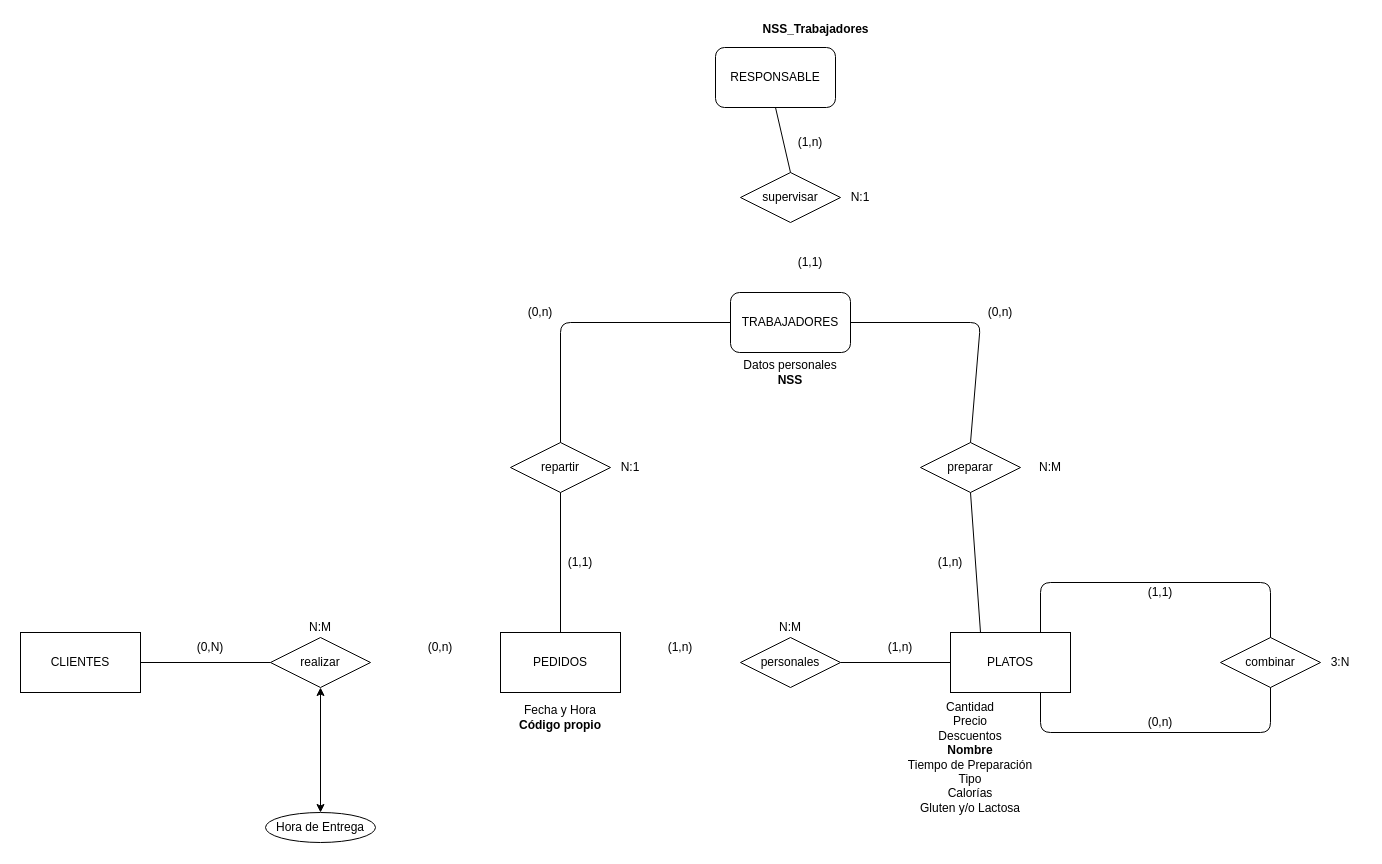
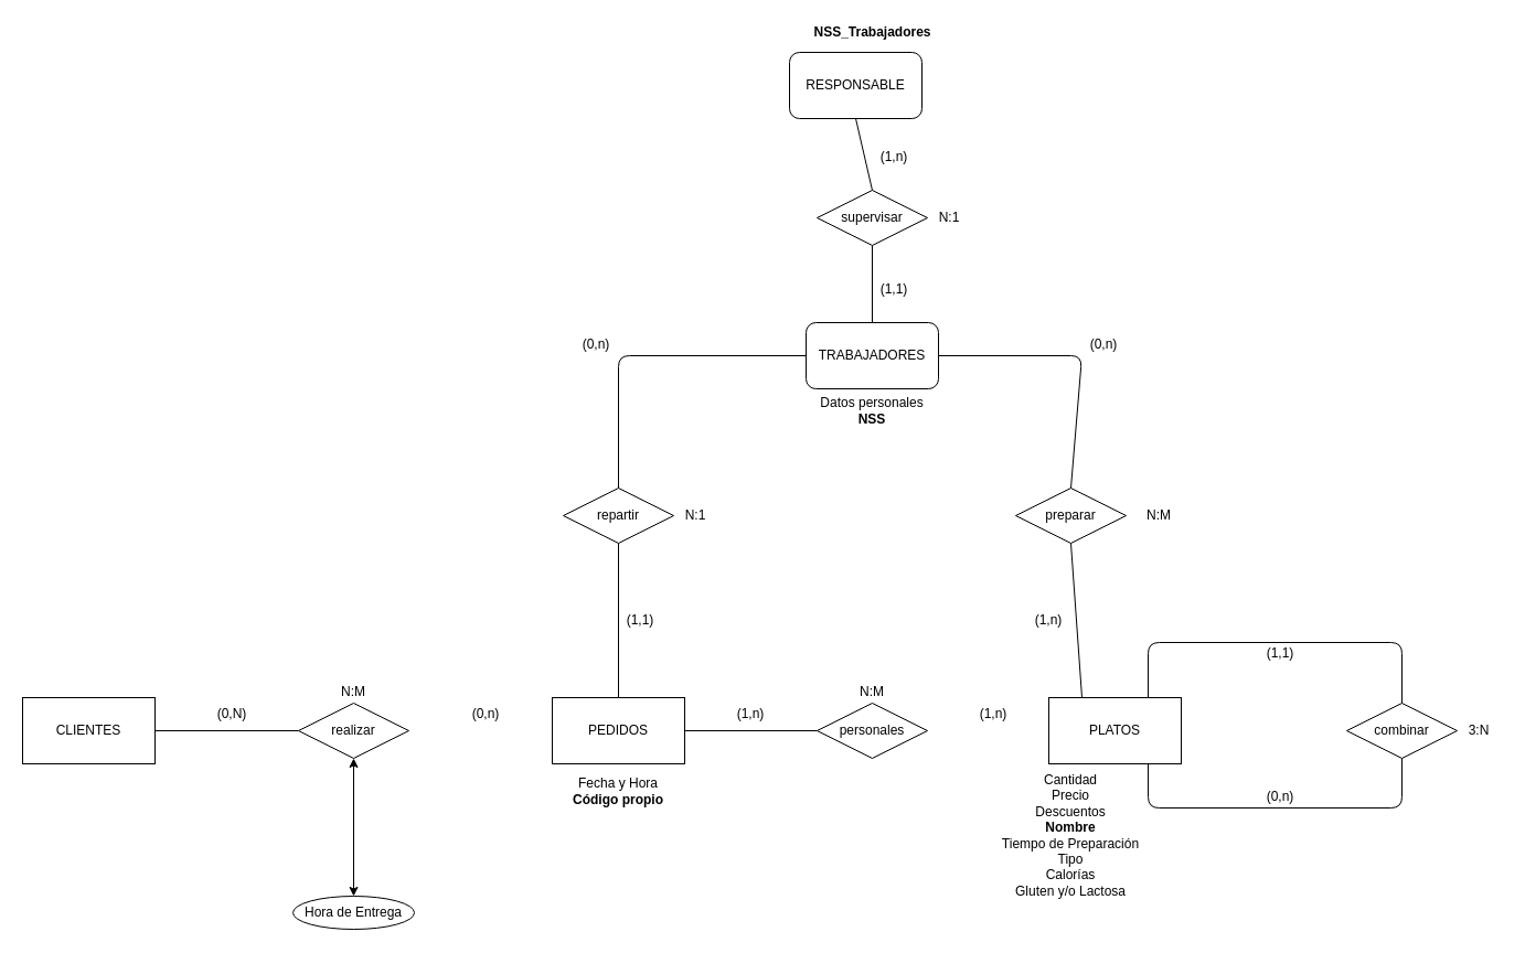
- <mxCell id="45" value="&lt;b&gt;NSS_Trabajadores&lt;/b&gt;" style="text;html=1;align=center;verticalAlign=middle;resizable=0;points=[];autosize=1;" parent="1" vertex="1"><mxGeometry x="757" y="20" width="116" height="18" as="geometry" /></mxCell>
+ <mxCell id="45" value="&lt;b&gt;NSS_Trabajadores&lt;/b&gt;" style="text;html=1;align=center;verticalAlign=middle;resizable=0;points=[];autosize=1;" parent="1" vertex="1"><mxGeometry x="732" y="20" width="116" height="18" as="geometry" /></mxCell>
+ <mxCell id="30" value="" style="endArrow=none;html=1;exitX=0.5;exitY=1;exitDx=0;exitDy=0;entryX=0.5;entryY=0;entryDx=0;entryDy=0;" parent="1" source="31" target="22" edge="1"><mxGeometry width="50" height="50" relative="1" as="geometry"><mxPoint x="730" y="252" as="sourcePoint" /><mxPoint x="780" y="202" as="targetPoint" /></mxGeometry></mxCell>
+ <mxCell id="12" value="" style="endArrow=none;html=1;exitX=1;exitY=0.5;exitDx=0;exitDy=0;entryX=0;entryY=0.5;entryDx=0;entryDy=0;" parent="1" source="3" target="11" edge="1"><mxGeometry width="50" height="50" relative="1" as="geometry"><mxPoint x="620" y="662" as="sourcePoint" /><mxPoint x="950" y="662" as="targetPoint" /></mxGeometry></mxCell>
- <mxCell id="10" value="" style="endArrow=none;html=1;exitX=1;exitY=0.5;exitDx=0;exitDy=0;entryX=0;entryY=0.5;entryDx=0;entryDy=0;" parent="1" source="11" target="9" edge="1"><mxGeometry width="50" height="50" relative="1" as="geometry"><mxPoint x="520" y="932" as="sourcePoint" /><mxPoint x="570" y="882" as="targetPoint" /></mxGeometry></mxCell>
